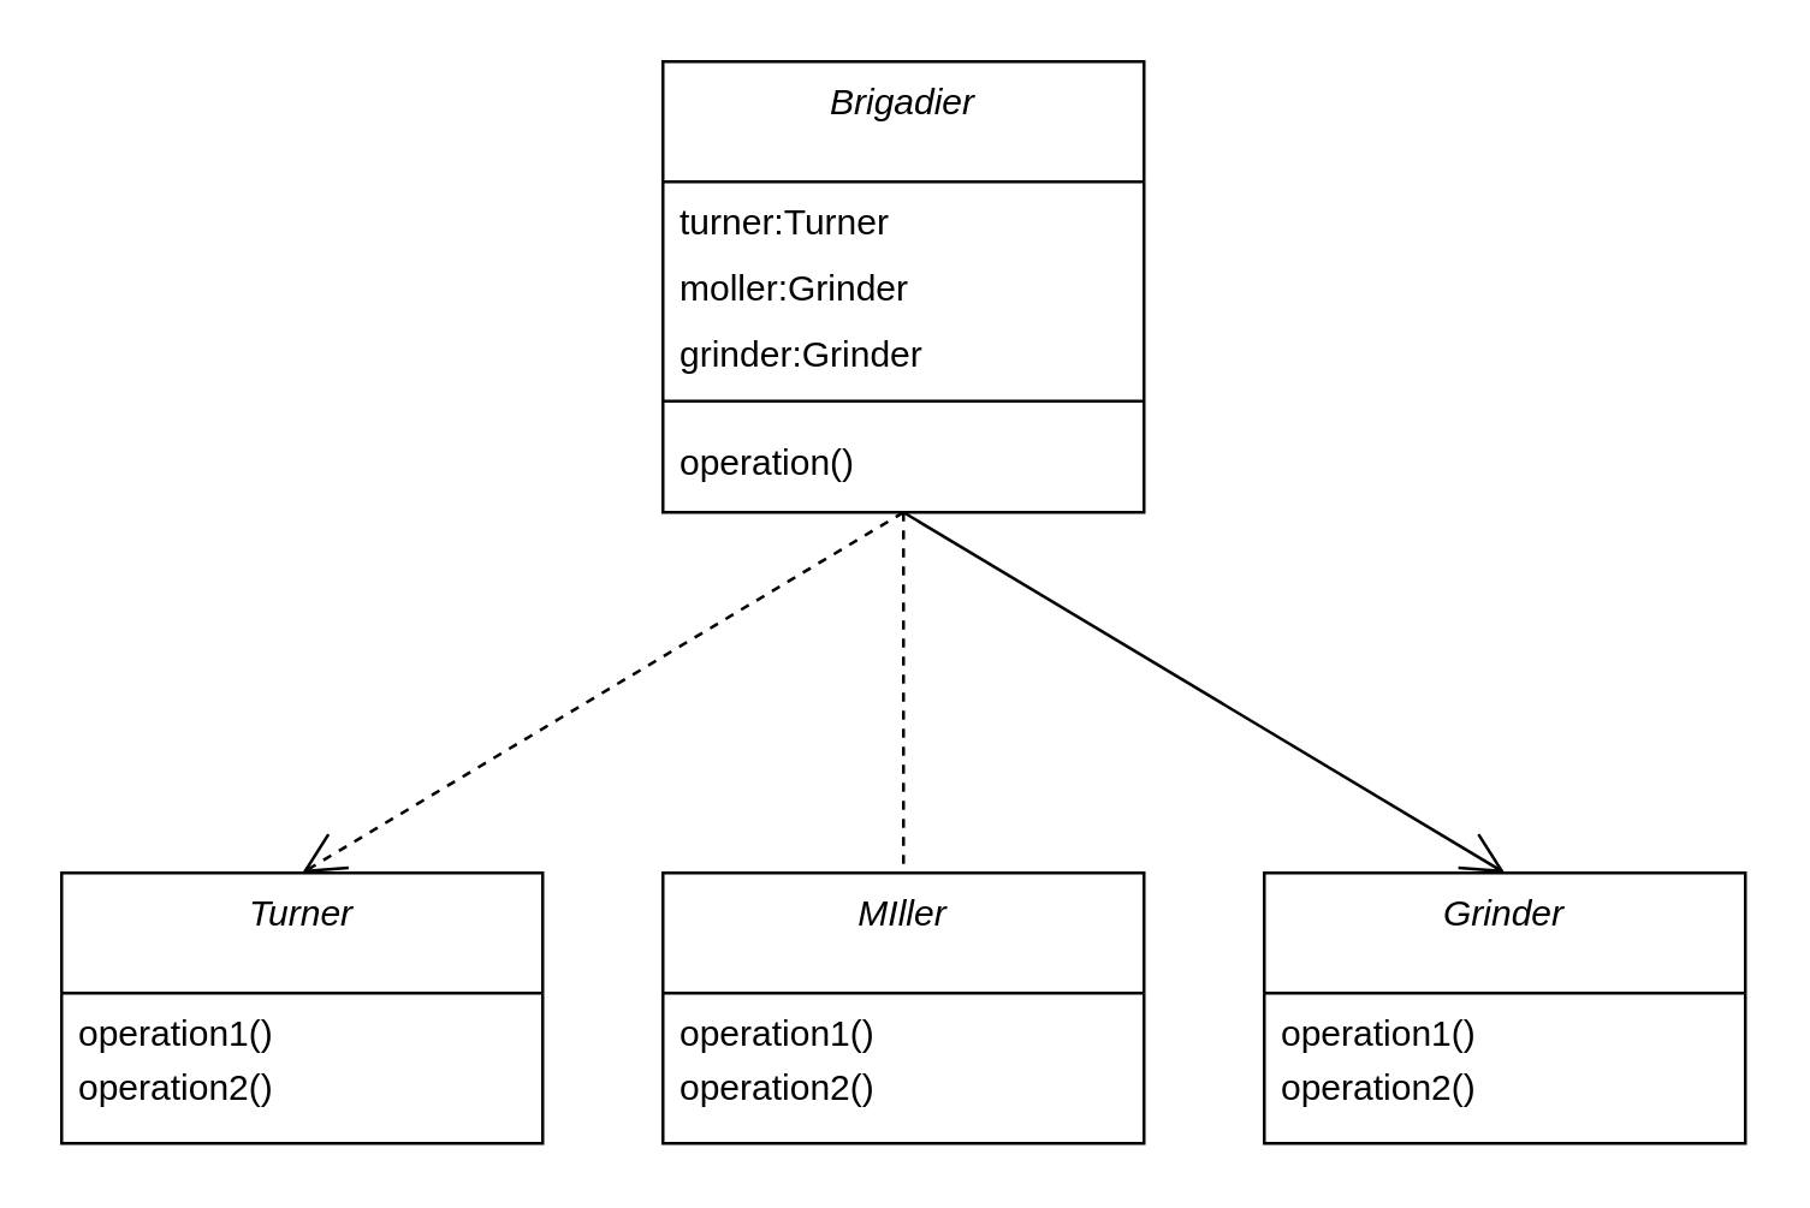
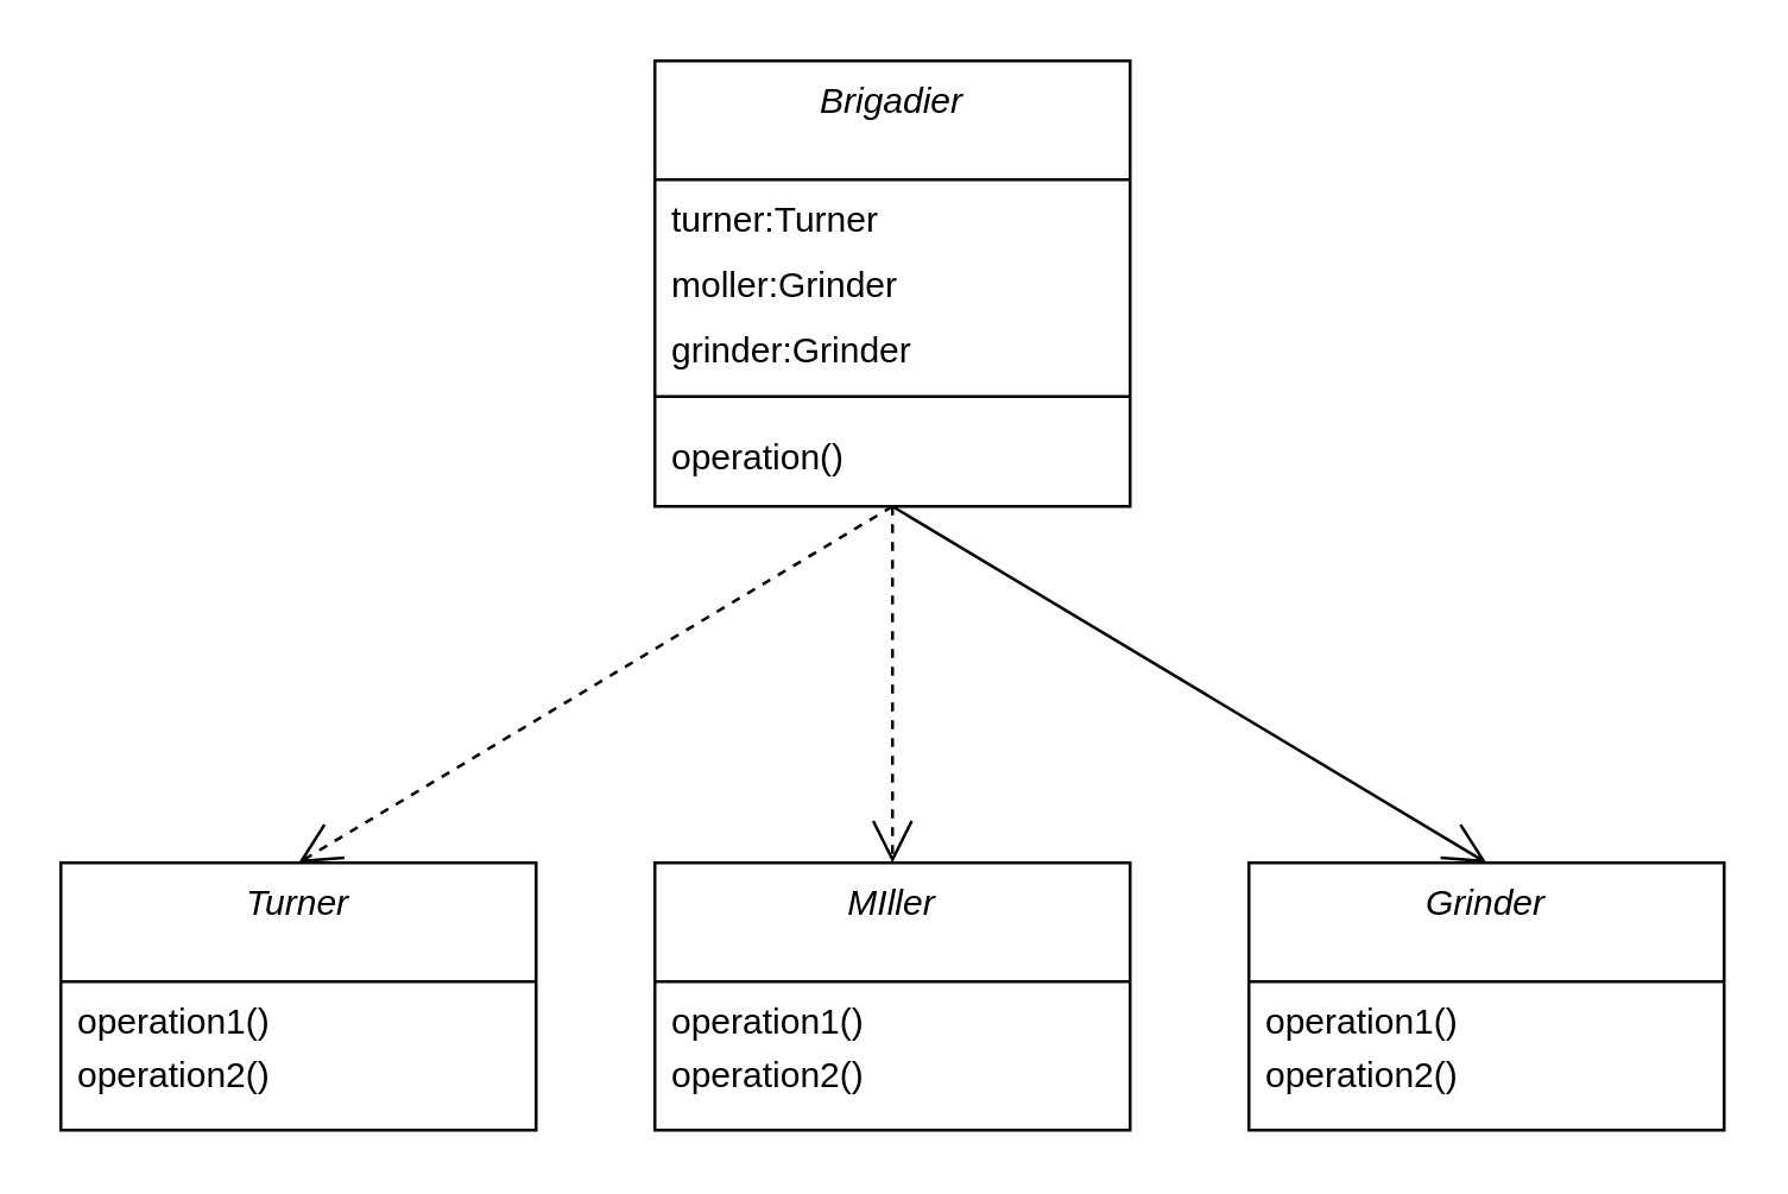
- <mxCell id="3" value="Use" style="endArrow=none;endSize=12;dashed=1;html=1;rounded=0;exitX=0.5;exitY=1;exitDx=0;exitDy=0;entryX=0.5;entryY=0;entryDx=0;entryDy=0;" edge="1" parent="1" source="8" target="14"><mxGeometry x="1" y="30" width="160" relative="1" as="geometry"><mxPoint x="340" y="230" as="sourcePoint" /><mxPoint x="140" y="350" as="targetPoint" /><mxPoint x="-30" y="30" as="offset" /></mxGeometry></mxCell>
+ <mxCell id="3" value="Use" style="endArrow=open;endSize=12;dashed=1;html=1;rounded=0;exitX=0.5;exitY=1;exitDx=0;exitDy=0;entryX=0.5;entryY=0;entryDx=0;entryDy=0;" edge="1" parent="1" source="8" target="14"><mxGeometry x="1" y="30" width="160" relative="1" as="geometry"><mxPoint x="340" y="230" as="sourcePoint" /><mxPoint x="140" y="350" as="targetPoint" /><mxPoint x="-30" y="30" as="offset" /></mxGeometry></mxCell>
